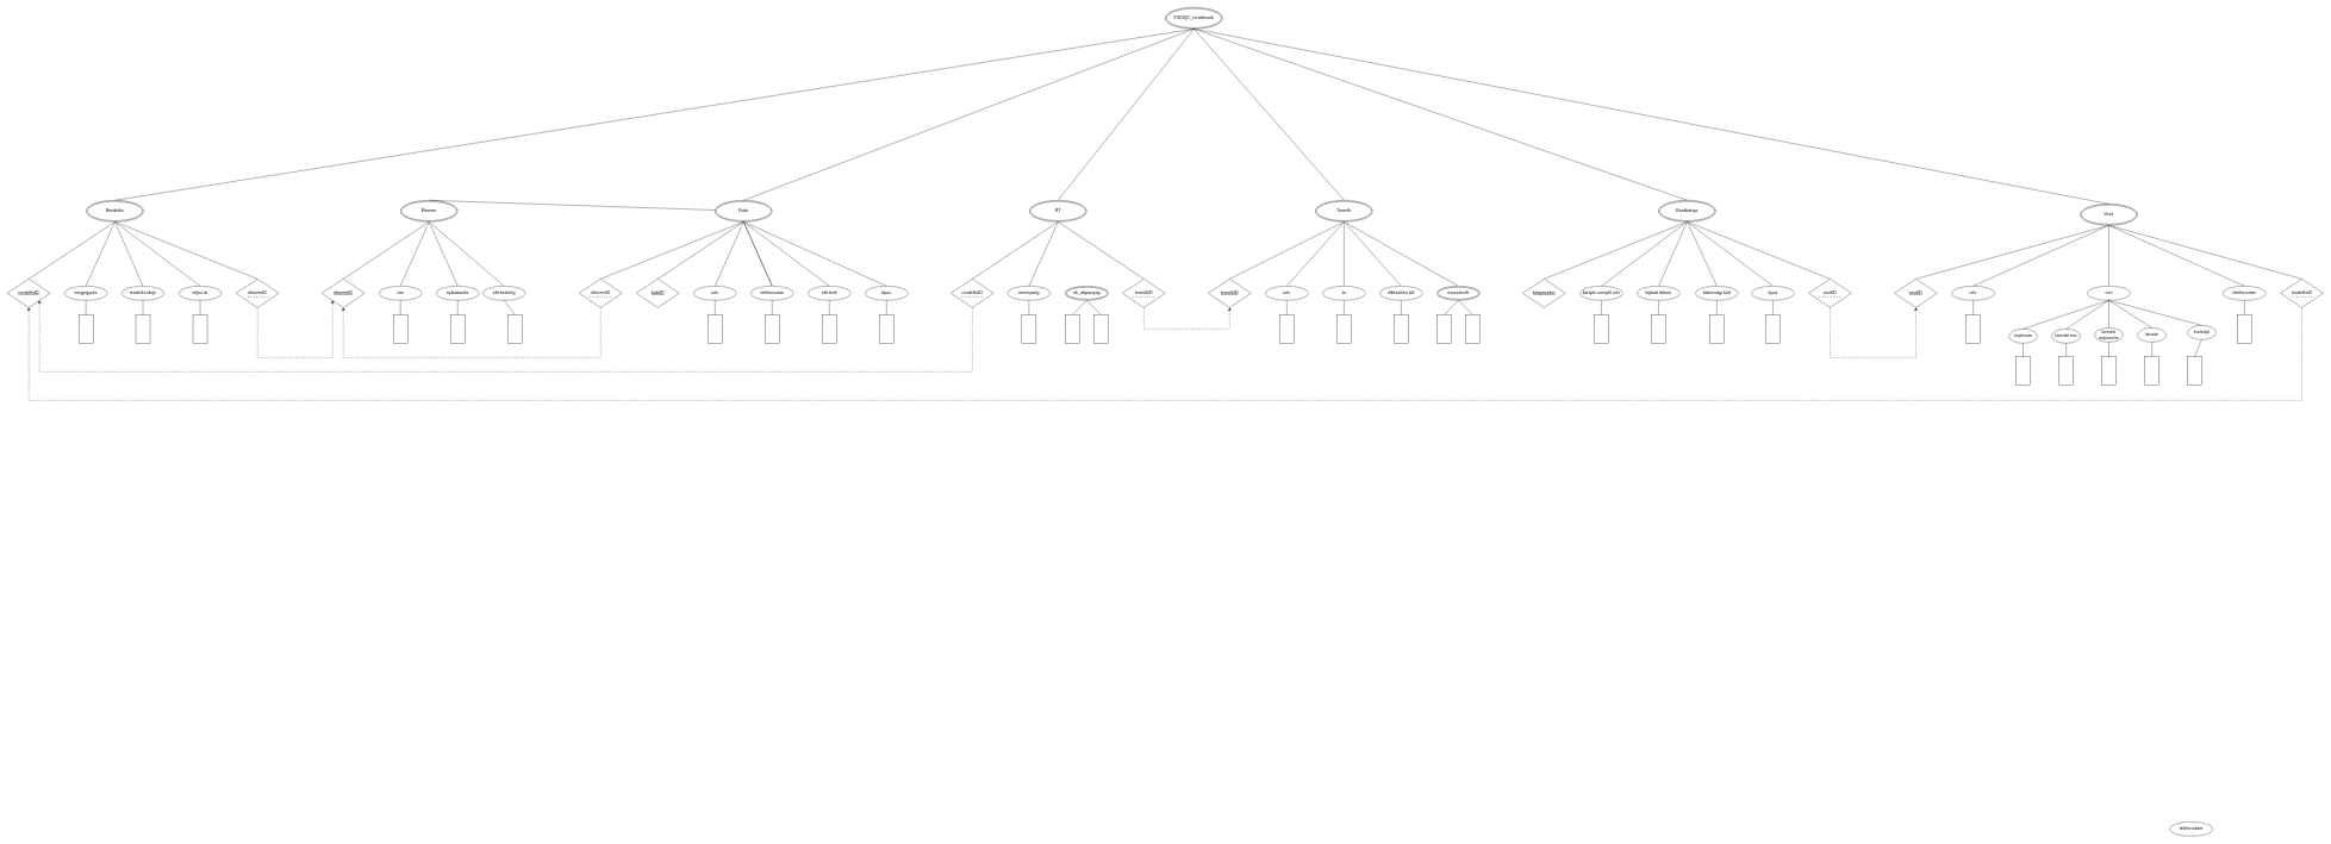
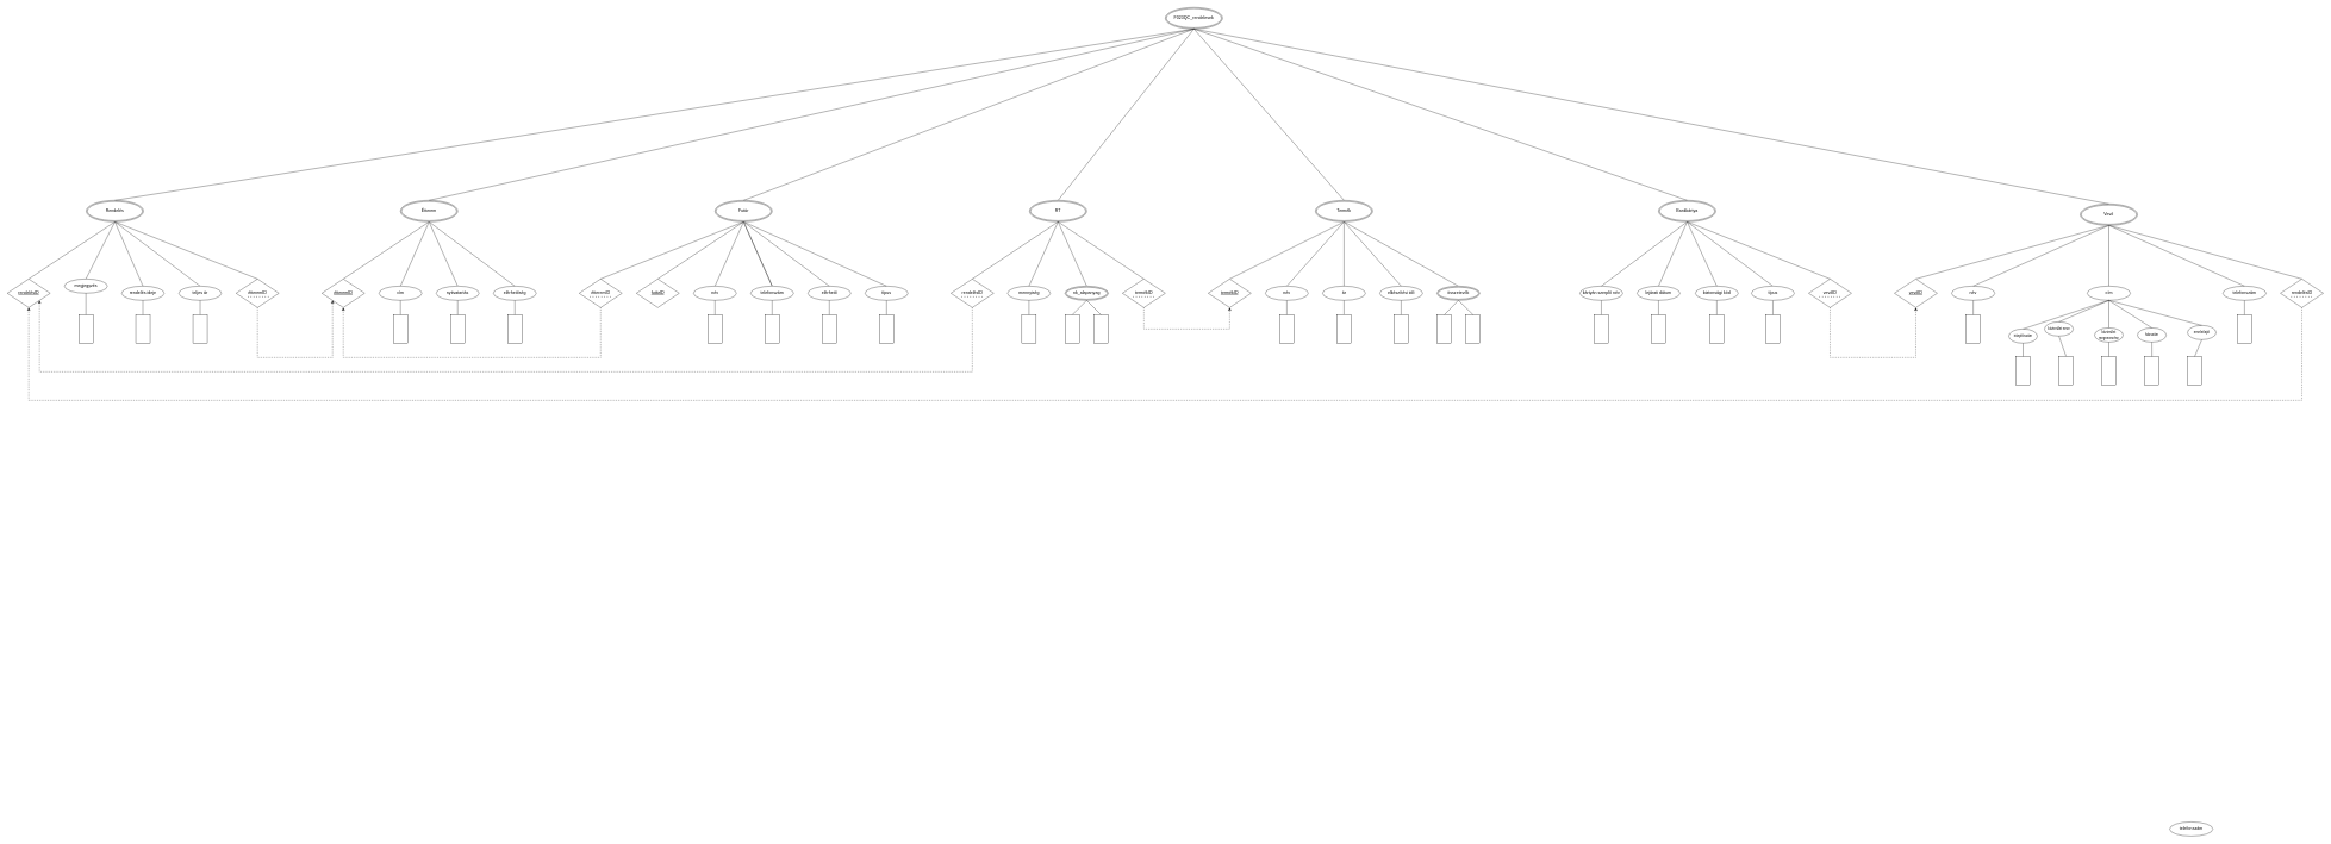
- <mxCell id="87" value="" style="endArrow=none;html=1;rounded=0;exitX=0.5;exitY=0;exitDx=0;exitDy=0;" parent="1" source="51" target="57" edge="1"><mxGeometry width="50" height="50" relative="1" as="geometry"><mxPoint x="2810" y="-110" as="sourcePoint" /><mxPoint x="2860" y="-160" as="targetPoint" /></mxGeometry></mxCell>
+ <mxCell id="87" value="" style="endArrow=none;html=1;rounded=0;exitX=0.5;exitY=0;exitDx=0;exitDy=0;entryX=0.5;entryY=1;entryDx=0;entryDy=0;" parent="1" source="51" target="85" edge="1"><mxGeometry width="50" height="50" relative="1" as="geometry"><mxPoint x="2810" y="-110" as="sourcePoint" /><mxPoint x="2860" y="-160" as="targetPoint" /></mxGeometry></mxCell>
- <mxCell id="34" value="" style="endArrow=none;html=1;rounded=0;exitX=0.5;exitY=0;exitDx=0;exitDy=0;entryX=0.5;entryY=1;entryDx=0;entryDy=0;" parent="1" source="62" target="61" edge="1"><mxGeometry width="50" height="50" relative="1" as="geometry"><mxPoint x="4183" y="780" as="sourcePoint" /><mxPoint x="5473" y="540" as="targetPoint" /></mxGeometry></mxCell>
+ <mxCell id="150" value="" style="endArrow=none;html=1;rounded=0;entryX=0.5;entryY=1;entryDx=0;entryDy=0;exitX=0.5;exitY=0;exitDx=0;exitDy=0;" parent="1" source="163" target="74" edge="1"><mxGeometry width="50" height="50" relative="1" as="geometry"><mxPoint x="3050" y="780" as="sourcePoint" /><mxPoint x="3020" y="750" as="targetPoint" /></mxGeometry></mxCell>
- <mxCell id="14" value="megjegyzés" style="ellipse;whiteSpace=wrap;html=1;align=center;" parent="1" vertex="1"><mxGeometry x="180" y="800" width="120" height="40" as="geometry" /></mxCell>
+ <mxCell id="14" value="megjegyzés" style="ellipse;whiteSpace=wrap;html=1;align=center;" parent="1" vertex="1"><mxGeometry x="180" y="780" width="120" height="40" as="geometry" /></mxCell>
- <mxCell id="10" value="elérhetőség" style="ellipse;whiteSpace=wrap;html=1;align=center;" parent="1" vertex="1"><mxGeometry x="1350" y="800" width="120" height="40" as="geometry" /></mxCell>
+ <mxCell id="10" value="elérhetőség" style="ellipse;whiteSpace=wrap;html=1;align=center;" parent="1" vertex="1"><mxGeometry x="1380" y="800" width="120" height="40" as="geometry" /></mxCell>
- <mxCell id="62" value="kártyaszám" style="shape=rhombus;perimeter=rhombusPerimeter;whiteSpace=wrap;html=1;align=center;fontStyle=4" parent="1" vertex="1"><mxGeometry x="4260" y="780" width="120" height="80" as="geometry" /></mxCell>
- <mxCell id="43" value="&lt;font style=&quot;font-size: 9px;&quot;&gt;közterület neve&lt;/font&gt;" style="ellipse;whiteSpace=wrap;html=1;align=center;" parent="1" vertex="1"><mxGeometry x="5740" y="920" width="80.5" height="40" as="geometry" /></mxCell>
+ <mxCell id="43" value="&lt;font style=&quot;font-size: 9px;&quot;&gt;közterület neve&lt;/font&gt;" style="ellipse;whiteSpace=wrap;html=1;align=center;" parent="1" vertex="1"><mxGeometry x="5720" y="900" width="80.5" height="40" as="geometry" /></mxCell>
